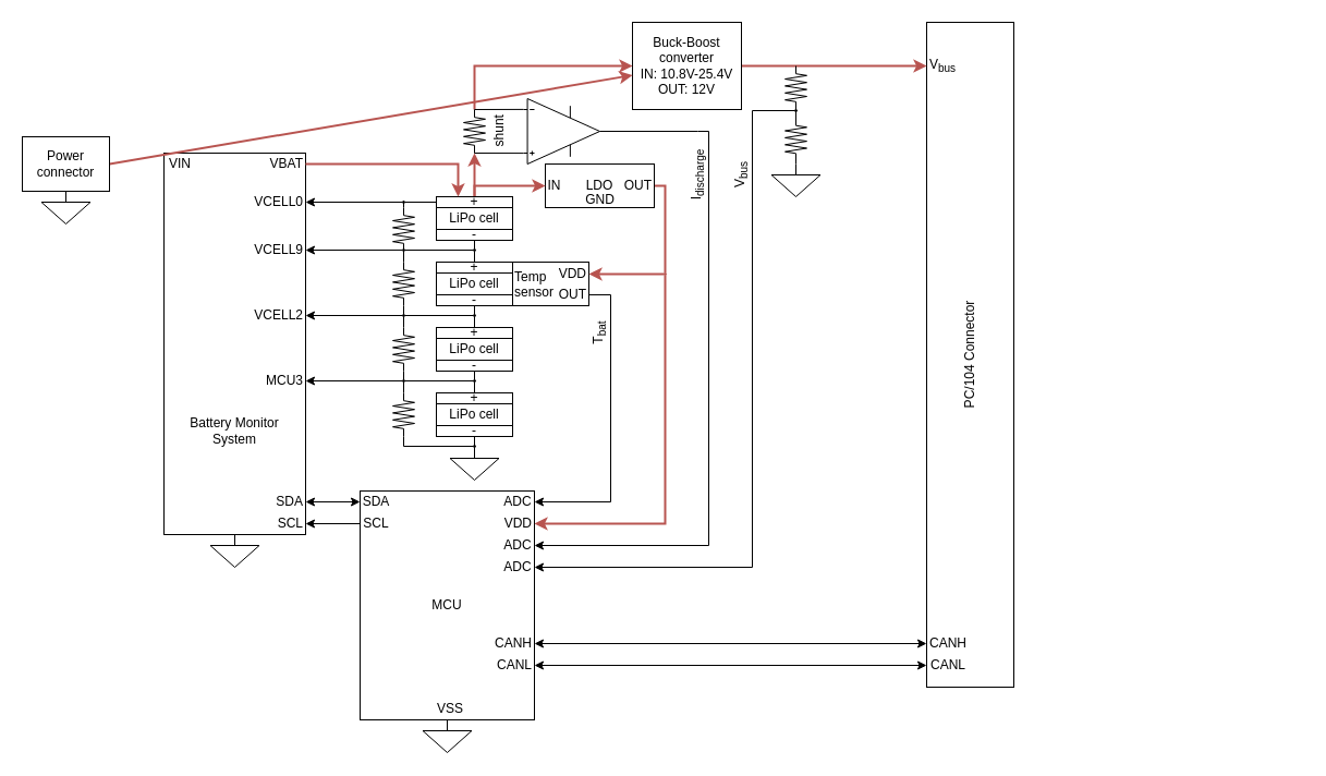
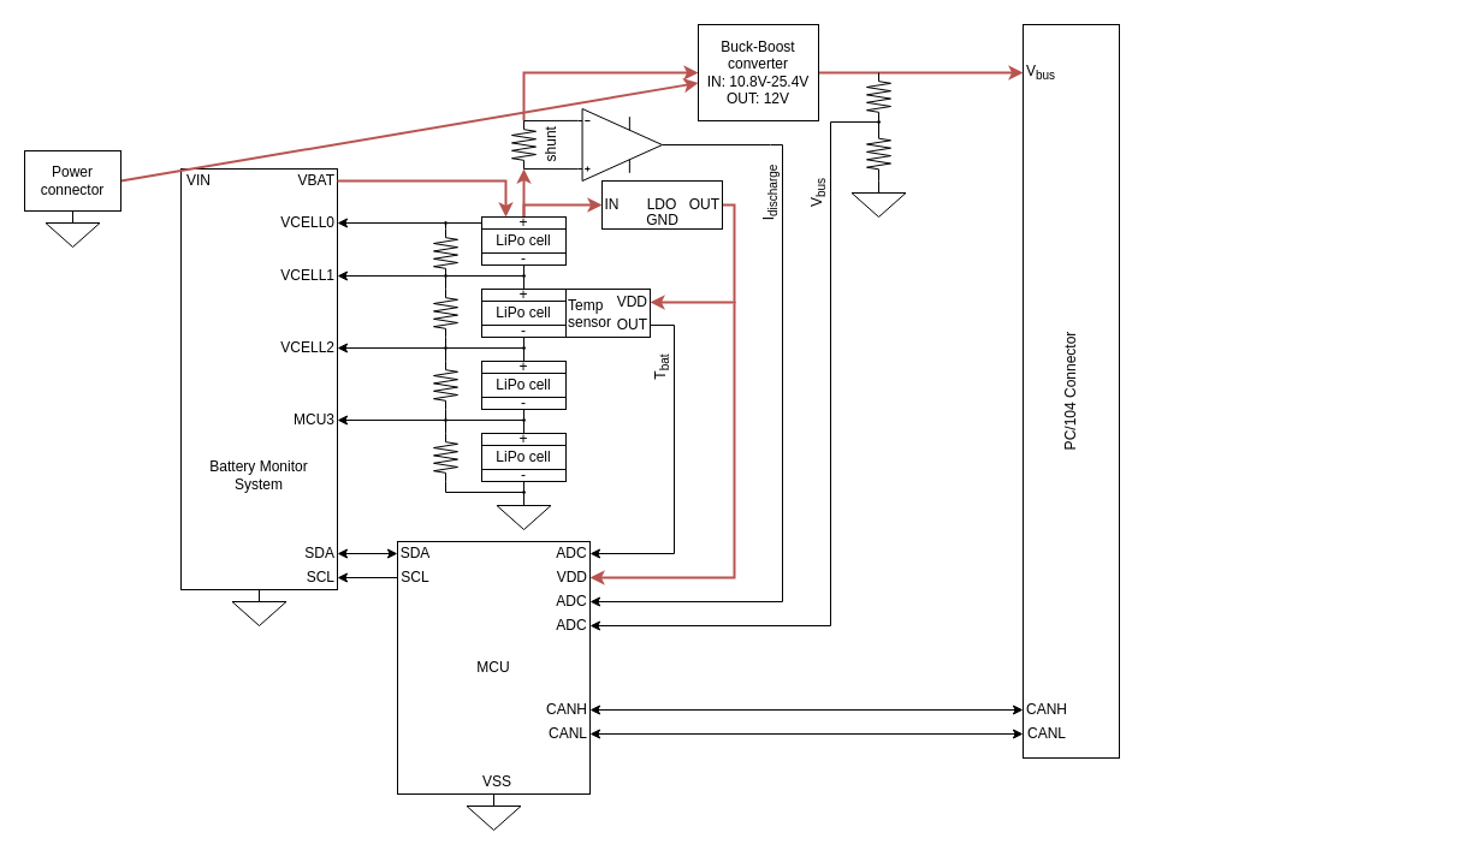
- <mxCell id="120" value="VCELL9" style="text;html=1;strokeColor=none;fillColor=none;align=right;verticalAlign=middle;whiteSpace=wrap;rounded=0;" vertex="1" parent="1"><mxGeometry x="220" y="219" width="60" height="20" as="geometry" /></mxCell>
+ <mxCell id="120" value="VCELL1" style="text;html=1;strokeColor=none;fillColor=none;align=right;verticalAlign=middle;whiteSpace=wrap;rounded=0;" vertex="1" parent="1"><mxGeometry x="220" y="219" width="60" height="20" as="geometry" /></mxCell>
